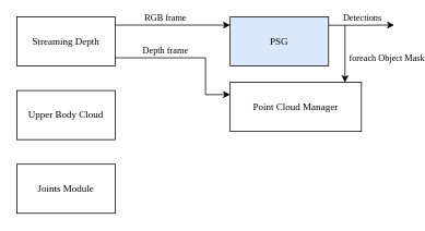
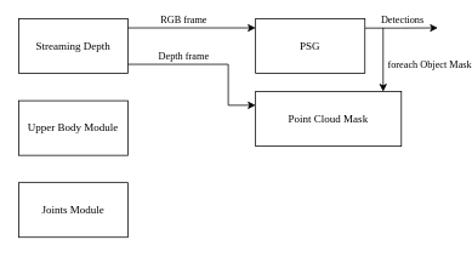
- <mxCell id="7" value="&lt;font face=&quot;Lucida Console&quot;&gt;PSG&lt;/font&gt;" style="rounded=0;whiteSpace=wrap;html=1;fillColor=#dae8fc;" vertex="1" parent="1"><mxGeometry x="280" y="20" width="120" height="60" as="geometry" /></mxCell>
+ <mxCell id="7" value="&lt;font face=&quot;Lucida Console&quot;&gt;PSG&lt;/font&gt;" style="rounded=0;whiteSpace=wrap;html=1;" vertex="1" parent="1"><mxGeometry x="280" y="20" width="120" height="60" as="geometry" /></mxCell>
- <mxCell id="12" value="&lt;font face=&quot;Lucida Console&quot;&gt;Point Cloud Manager&lt;/font&gt;" style="rounded=0;whiteSpace=wrap;html=1;" vertex="1" parent="1"><mxGeometry x="280" y="100" width="160" height="60" as="geometry" /></mxCell>
+ <mxCell id="12" value="&lt;font face=&quot;Lucida Console&quot;&gt;Point Cloud Mask&lt;/font&gt;" style="rounded=0;whiteSpace=wrap;html=1;" vertex="1" parent="1"><mxGeometry x="280" y="100" width="160" height="60" as="geometry" /></mxCell>
- <mxCell id="3" value="&lt;font face=&quot;Lucida Console&quot;&gt;Upper Body Cloud&lt;/font&gt;" style="rounded=0;whiteSpace=wrap;html=1;" vertex="1" parent="1"><mxGeometry x="20" y="110" width="120" height="60" as="geometry" /></mxCell>
+ <mxCell id="3" value="&lt;font face=&quot;Lucida Console&quot;&gt;Upper Body Module&lt;/font&gt;" style="rounded=0;whiteSpace=wrap;html=1;" vertex="1" parent="1"><mxGeometry x="20" y="110" width="120" height="60" as="geometry" /></mxCell>
